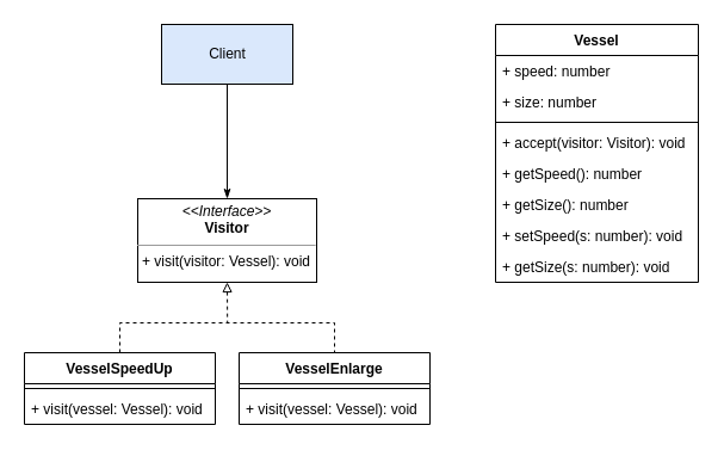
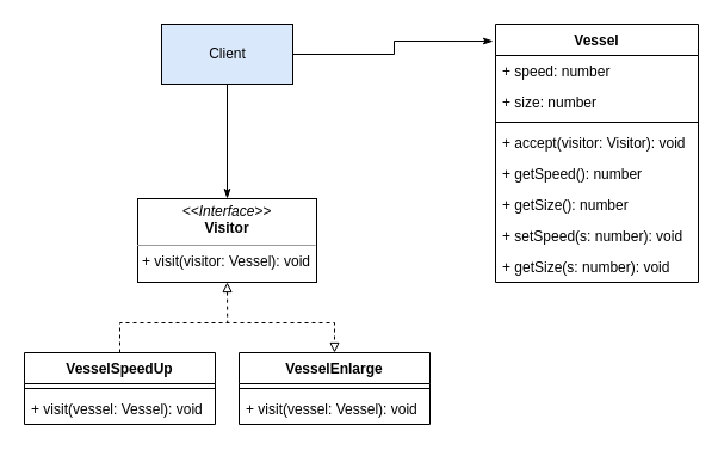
+ <mxCell id="11" style="edgeStyle=orthogonalEdgeStyle;rounded=0;orthogonalLoop=1;jettySize=auto;html=1;exitX=1;exitY=0.5;exitDx=0;exitDy=0;entryX=-0.012;entryY=0.065;entryDx=0;entryDy=0;entryPerimeter=0;endArrow=classicThin;endFill=1;" edge="1" parent="1" source="13" target="2"><mxGeometry relative="1" as="geometry" /></mxCell>
- <mxCell id="14" style="edgeStyle=orthogonalEdgeStyle;rounded=0;orthogonalLoop=1;jettySize=auto;html=1;exitX=0.5;exitY=0;exitDx=0;exitDy=0;entryX=0.5;entryY=0;entryDx=0;entryDy=0;dashed=1;endArrow=none;endFill=0;" edge="1" parent="1" source="15" target="20"><mxGeometry relative="1" as="geometry"><Array as="points"><mxPoint x="100" y="270" /><mxPoint x="280" y="270" /></Array></mxGeometry></mxCell>
+ <mxCell id="14" style="edgeStyle=orthogonalEdgeStyle;rounded=0;orthogonalLoop=1;jettySize=auto;html=1;exitX=0.5;exitY=0;exitDx=0;exitDy=0;entryX=0.5;entryY=0;entryDx=0;entryDy=0;dashed=1;endArrow=block;endFill=0;" edge="1" parent="1" source="15" target="20"><mxGeometry relative="1" as="geometry"><Array as="points"><mxPoint x="100" y="270" /><mxPoint x="280" y="270" /></Array></mxGeometry></mxCell>
